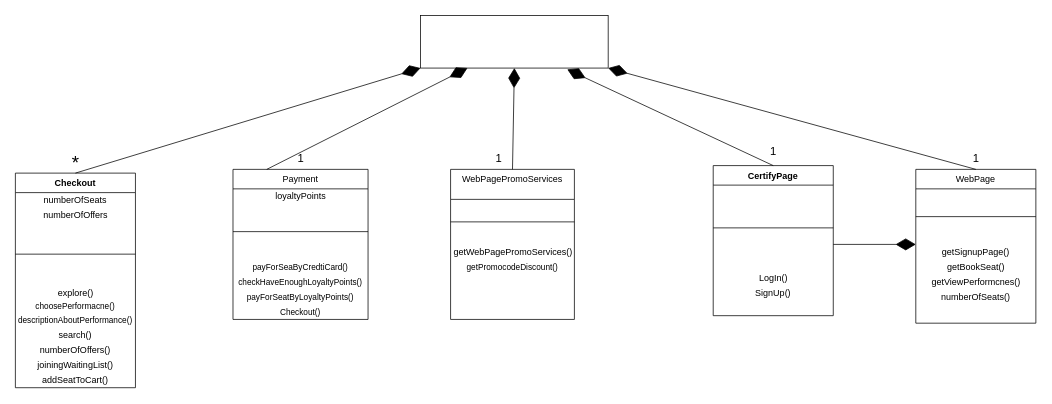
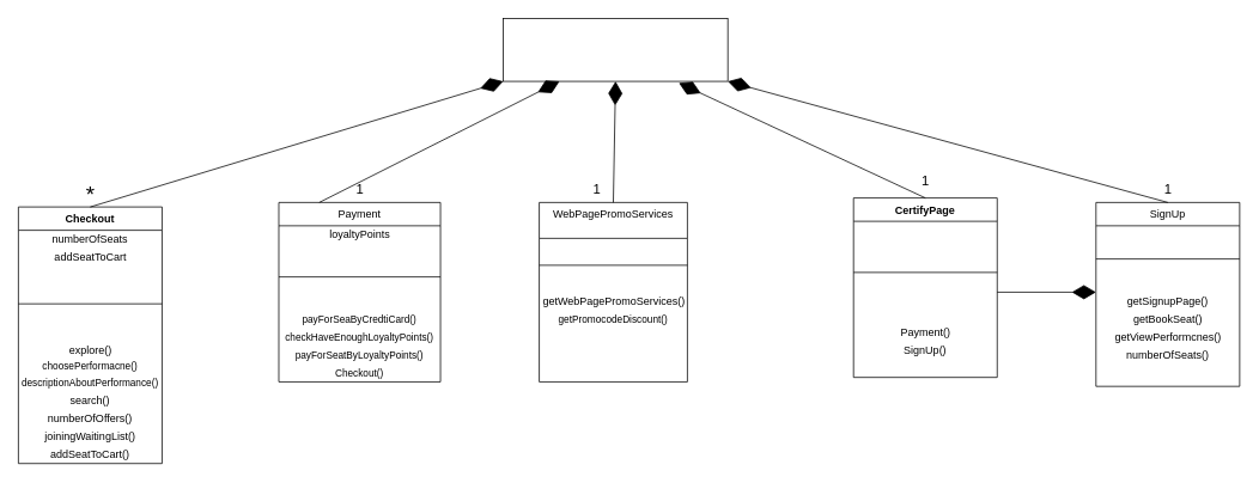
- <mxCell id="3" value="WebPage" style="swimlane;fontStyle=0;align=center;verticalAlign=top;childLayout=stackLayout;horizontal=1;startSize=26;horizontalStack=0;resizeParent=1;resizeLast=0;collapsible=1;marginBottom=0;rounded=0;shadow=0;strokeWidth=1;" parent="1" vertex="1"><mxGeometry x="1220" y="225" width="160" height="205" as="geometry"><mxRectangle x="130" y="380" width="160" height="26" as="alternateBounds" /></mxGeometry></mxCell>
+ <mxCell id="3" value="SignUp" style="swimlane;fontStyle=0;align=center;verticalAlign=top;childLayout=stackLayout;horizontal=1;startSize=26;horizontalStack=0;resizeParent=1;resizeLast=0;collapsible=1;marginBottom=0;rounded=0;shadow=0;strokeWidth=1;" parent="1" vertex="1"><mxGeometry x="1220" y="225" width="160" height="205" as="geometry"><mxRectangle x="130" y="380" width="160" height="26" as="alternateBounds" /></mxGeometry></mxCell>
- <mxCell id="22" value="numberOfOffers" style="text;html=1;align=center;verticalAlign=middle;resizable=0;points=[];autosize=1;" parent="20" vertex="1"><mxGeometry y="46" width="160" height="20" as="geometry" /></mxCell>
+ <mxCell id="22" value="addSeatToCart" style="text;html=1;align=center;verticalAlign=middle;resizable=0;points=[];autosize=1;" parent="20" vertex="1"><mxGeometry y="46" width="160" height="20" as="geometry" /></mxCell>
- <mxCell id="33" value="LogIn()" style="text;html=1;align=center;verticalAlign=middle;resizable=0;points=[];autosize=1;" vertex="1" parent="31"><mxGeometry y="140" width="160" height="20" as="geometry" /></mxCell>
+ <mxCell id="33" value="Payment()" style="text;html=1;align=center;verticalAlign=middle;resizable=0;points=[];autosize=1;" vertex="1" parent="31"><mxGeometry y="140" width="160" height="20" as="geometry" /></mxCell>
